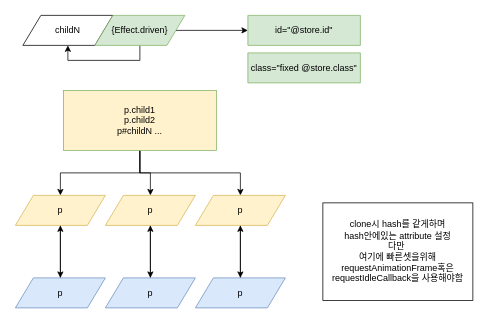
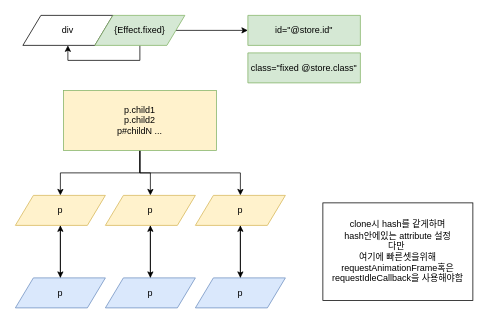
- <mxCell id="2" value="childN" style="shape=parallelogram;perimeter=parallelogramPerimeter;whiteSpace=wrap;html=1;" vertex="1" parent="1"><mxGeometry x="30" y="20" width="120" height="40" as="geometry" /></mxCell>
+ <mxCell id="2" value="div" style="shape=parallelogram;perimeter=parallelogramPerimeter;whiteSpace=wrap;html=1;" vertex="1" parent="1"><mxGeometry x="30" y="20" width="120" height="40" as="geometry" /></mxCell>
- <mxCell id="5" value="{Effect.driven}" style="shape=parallelogram;perimeter=parallelogramPerimeter;whiteSpace=wrap;html=1;fillColor=#d5e8d4;strokeColor=#82b366;" vertex="1" parent="1"><mxGeometry x="126" y="20" width="120" height="40" as="geometry" /></mxCell>
+ <mxCell id="5" value="{Effect.fixed}" style="shape=parallelogram;perimeter=parallelogramPerimeter;whiteSpace=wrap;html=1;fillColor=#d5e8d4;strokeColor=#82b366;" vertex="1" parent="1"><mxGeometry x="126" y="20" width="120" height="40" as="geometry" /></mxCell>
